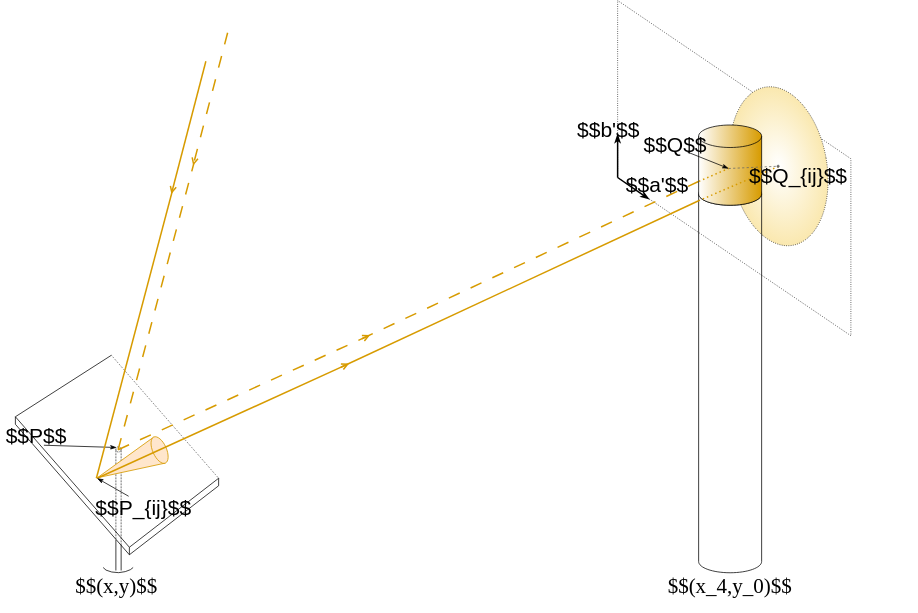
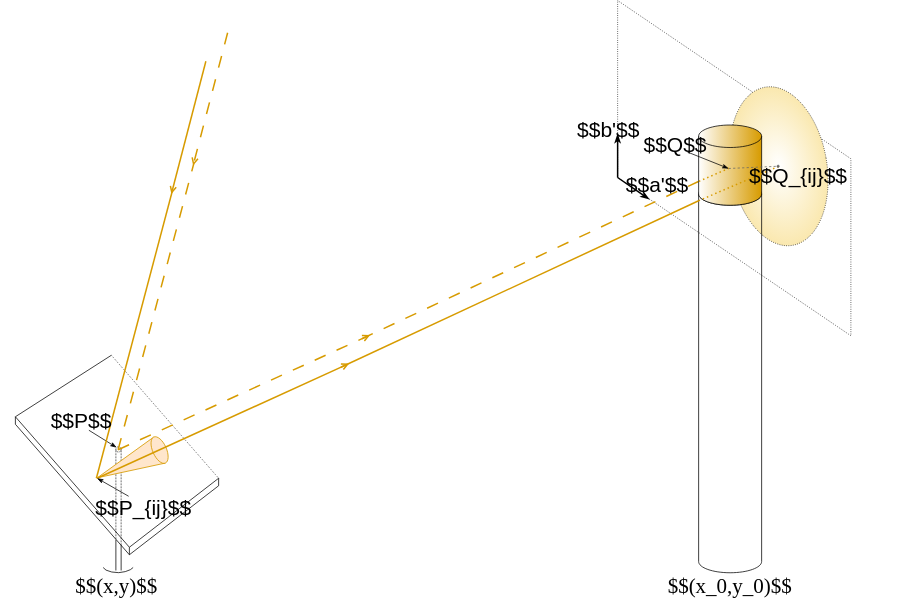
- <mxCell id="36" value="&lt;font style=&quot;font-size: 28px;&quot;&gt;$$P$$&lt;/font&gt;" style="text;html=1;strokeColor=none;fillColor=none;align=center;verticalAlign=middle;whiteSpace=wrap;rounded=0;" vertex="1" parent="1"><mxGeometry x="18" y="542" width="60" height="30" as="geometry" /></mxCell>
+ <mxCell id="36" value="&lt;font style=&quot;font-size: 28px;&quot;&gt;$$P$$&lt;/font&gt;" style="text;html=1;strokeColor=none;fillColor=none;align=center;verticalAlign=middle;whiteSpace=wrap;rounded=0;" vertex="1" parent="1"><mxGeometry x="78" y="522" width="60" height="30" as="geometry" /></mxCell>
- <mxCell id="2" value="&lt;font face=&quot;Comic Sans MS&quot; style=&quot;font-size: 28px;&quot;&gt;$$(x_4,y_0)$$&lt;/font&gt;" style="text;html=1;strokeColor=none;fillColor=none;align=center;verticalAlign=middle;whiteSpace=wrap;rounded=0;" parent="1" vertex="1"><mxGeometry x="904" y="742" width="138" height="30" as="geometry" /></mxCell>
+ <mxCell id="2" value="&lt;font face=&quot;Comic Sans MS&quot; style=&quot;font-size: 28px;&quot;&gt;$$(x_0,y_0)$$&lt;/font&gt;" style="text;html=1;strokeColor=none;fillColor=none;align=center;verticalAlign=middle;whiteSpace=wrap;rounded=0;" parent="1" vertex="1"><mxGeometry x="904" y="742" width="138" height="30" as="geometry" /></mxCell>
